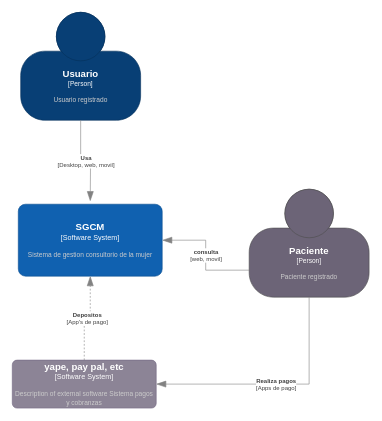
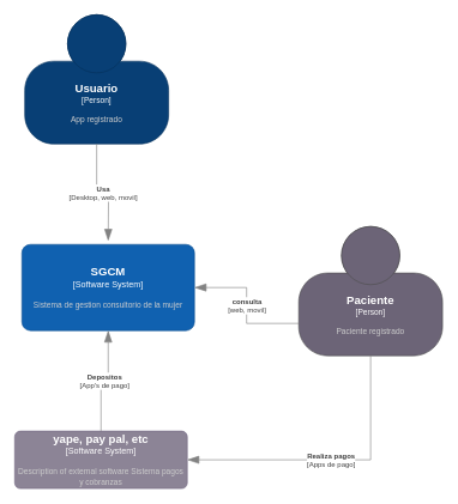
- <mxCell id="2" value="&lt;font style=&quot;font-size: 16px&quot;&gt;&lt;b&gt;Usuario&lt;/b&gt;&lt;/font&gt;&lt;div&gt;[Person]&lt;/div&gt;&lt;br&gt;&lt;div&gt;&lt;font style=&quot;font-size: 11px&quot;&gt;&lt;font color=&quot;#cccccc&quot;&gt;Usuario registrado&lt;/font&gt;&lt;/div&gt;" style="html=1;fontSize=11;dashed=0;whiteSpace=wrap;fillColor=#083F75;strokeColor=#06315C;fontColor=#ffffff;shape=mxgraph.c4.person2;align=center;metaEdit=1;points=[[0.5,0,0],[1,0.5,0],[1,0.75,0],[0.75,1,0],[0.5,1,0],[0.25,1,0],[0,0.75,0],[0,0.5,0]];resizable=0;" parent="1" vertex="1"><mxGeometry x="34" y="20" width="200" height="180" as="geometry" /></mxCell>
+ <mxCell id="2" value="&lt;font style=&quot;font-size: 16px&quot;&gt;&lt;b&gt;Usuario&lt;/b&gt;&lt;/font&gt;&lt;div&gt;[Person]&lt;/div&gt;&lt;br&gt;&lt;div&gt;&lt;font style=&quot;font-size: 11px&quot;&gt;&lt;font color=&quot;#cccccc&quot;&gt;App registrado&lt;/font&gt;&lt;/div&gt;" style="html=1;fontSize=11;dashed=0;whiteSpace=wrap;fillColor=#083F75;strokeColor=#06315C;fontColor=#ffffff;shape=mxgraph.c4.person2;align=center;metaEdit=1;points=[[0.5,0,0],[1,0.5,0],[1,0.75,0],[0.75,1,0],[0.5,1,0],[0.25,1,0],[0,0.75,0],[0,0.5,0]];resizable=0;" parent="1" vertex="1"><mxGeometry x="34" y="20" width="200" height="180" as="geometry" /></mxCell>
- <mxCell id="9" value="&lt;div style=&quot;text-align: left&quot;&gt;&lt;div style=&quot;text-align: center&quot;&gt;&lt;b&gt;Depositos&lt;/b&gt;&lt;/div&gt;&lt;div style=&quot;text-align: center&quot;&gt;[App's de pago]&lt;/div&gt;&lt;/div&gt;" style="endArrow=blockThin;html=1;fontSize=10;fontColor=#404040;strokeWidth=1;endFill=1;strokeColor=#828282;elbow=vertical;metaEdit=1;endSize=14;startSize=14;jumpStyle=arc;jumpSize=16;rounded=0;edgeStyle=orthogonalEdgeStyle;exitX=0.5;exitY=0;exitDx=0;exitDy=0;exitPerimeter=0;entryX=0.5;entryY=1;entryDx=0;entryDy=0;entryPerimeter=0;dashed=1;" parent="1" source="5" target="4" edge="1"><mxGeometry width="240" relative="1" as="geometry"><mxPoint x="-70" y="470" as="sourcePoint" /><mxPoint x="170" y="470" as="targetPoint" /></mxGeometry></mxCell>
+ <mxCell id="9" value="&lt;div style=&quot;text-align: left&quot;&gt;&lt;div style=&quot;text-align: center&quot;&gt;&lt;b&gt;Depositos&lt;/b&gt;&lt;/div&gt;&lt;div style=&quot;text-align: center&quot;&gt;[App's de pago]&lt;/div&gt;&lt;/div&gt;" style="endArrow=blockThin;html=1;fontSize=10;fontColor=#404040;strokeWidth=1;endFill=1;strokeColor=#828282;elbow=vertical;metaEdit=1;endSize=14;startSize=14;jumpStyle=arc;jumpSize=16;rounded=0;edgeStyle=orthogonalEdgeStyle;exitX=0.5;exitY=0;exitDx=0;exitDy=0;exitPerimeter=0;entryX=0.5;entryY=1;entryDx=0;entryDy=0;entryPerimeter=0;" parent="1" source="5" target="4" edge="1"><mxGeometry width="240" relative="1" as="geometry"><mxPoint x="-70" y="470" as="sourcePoint" /><mxPoint x="170" y="470" as="targetPoint" /></mxGeometry></mxCell>
